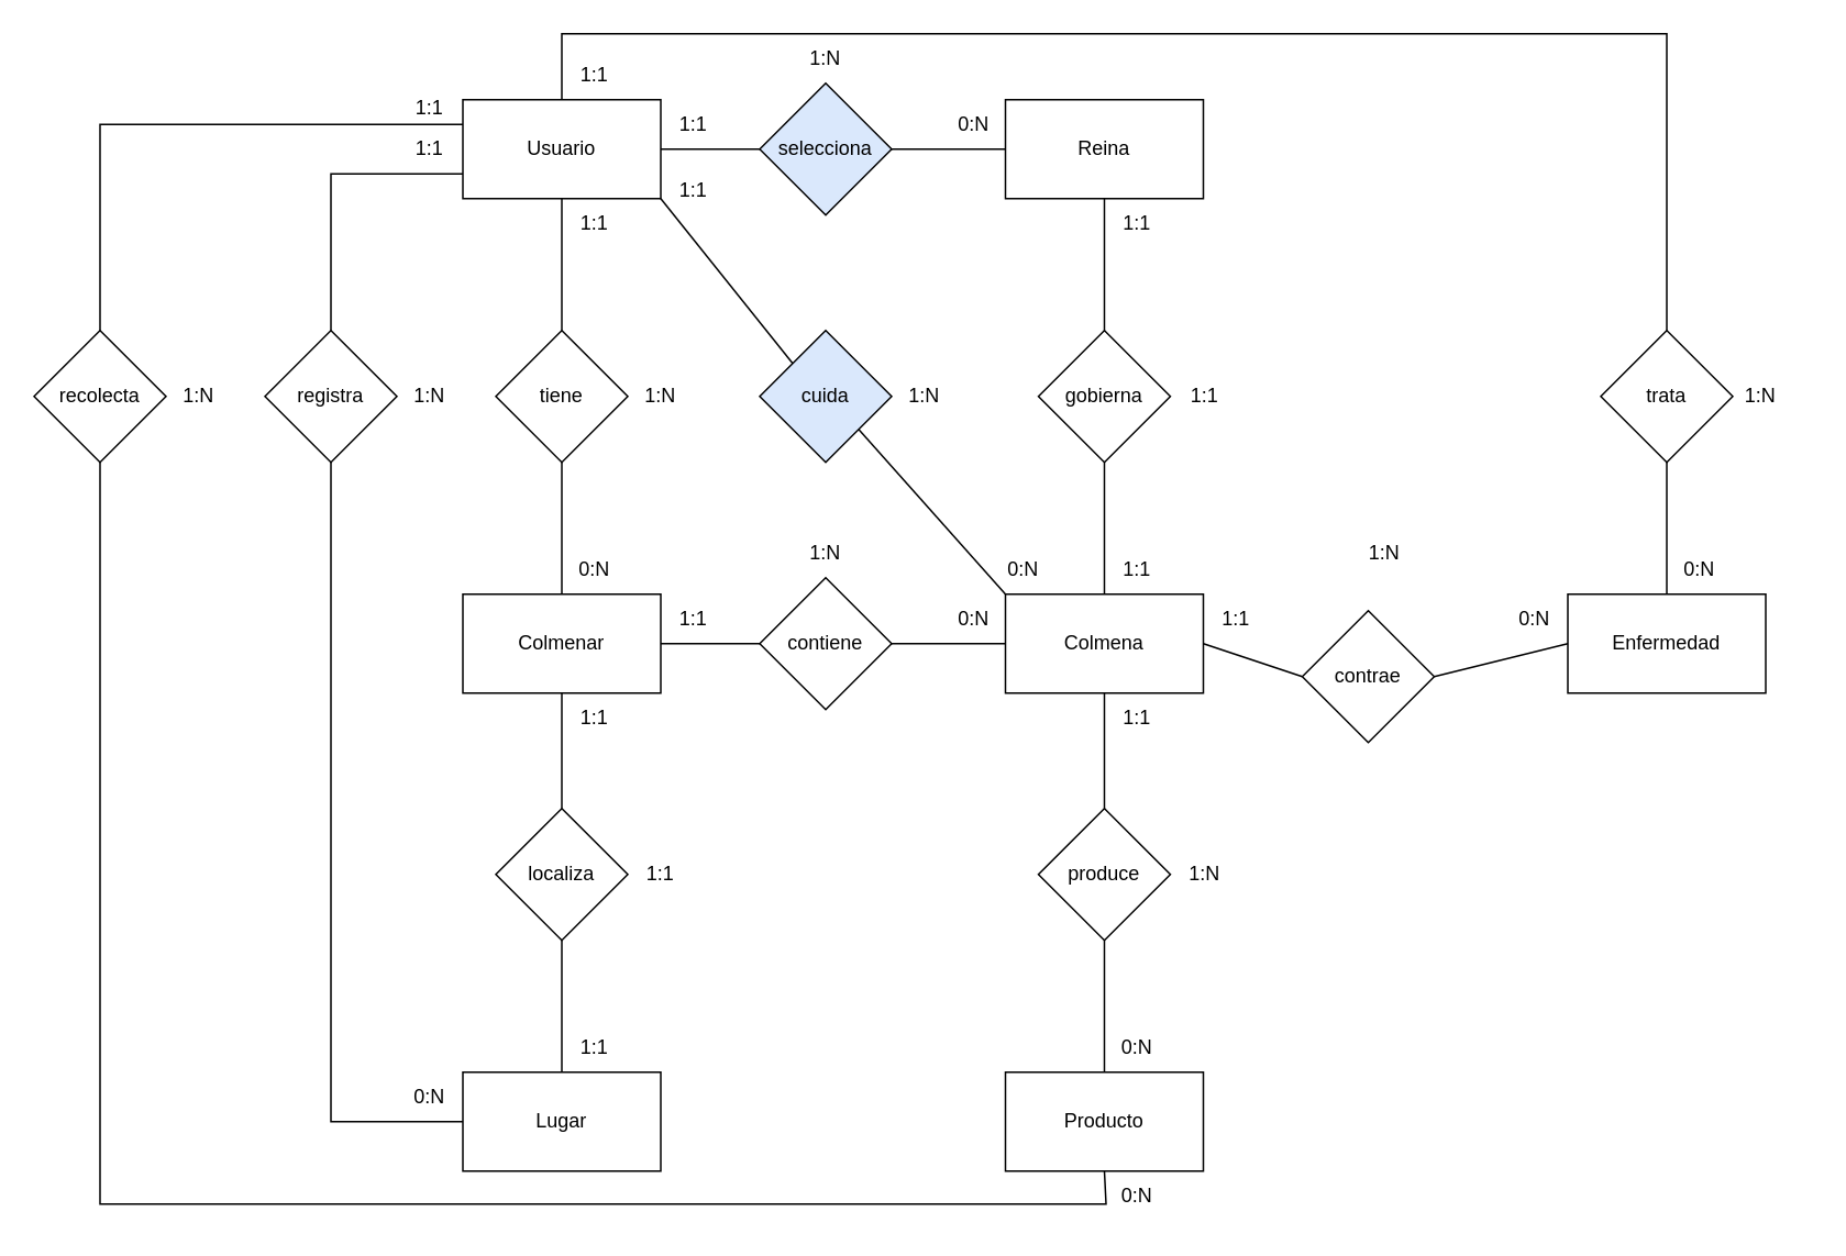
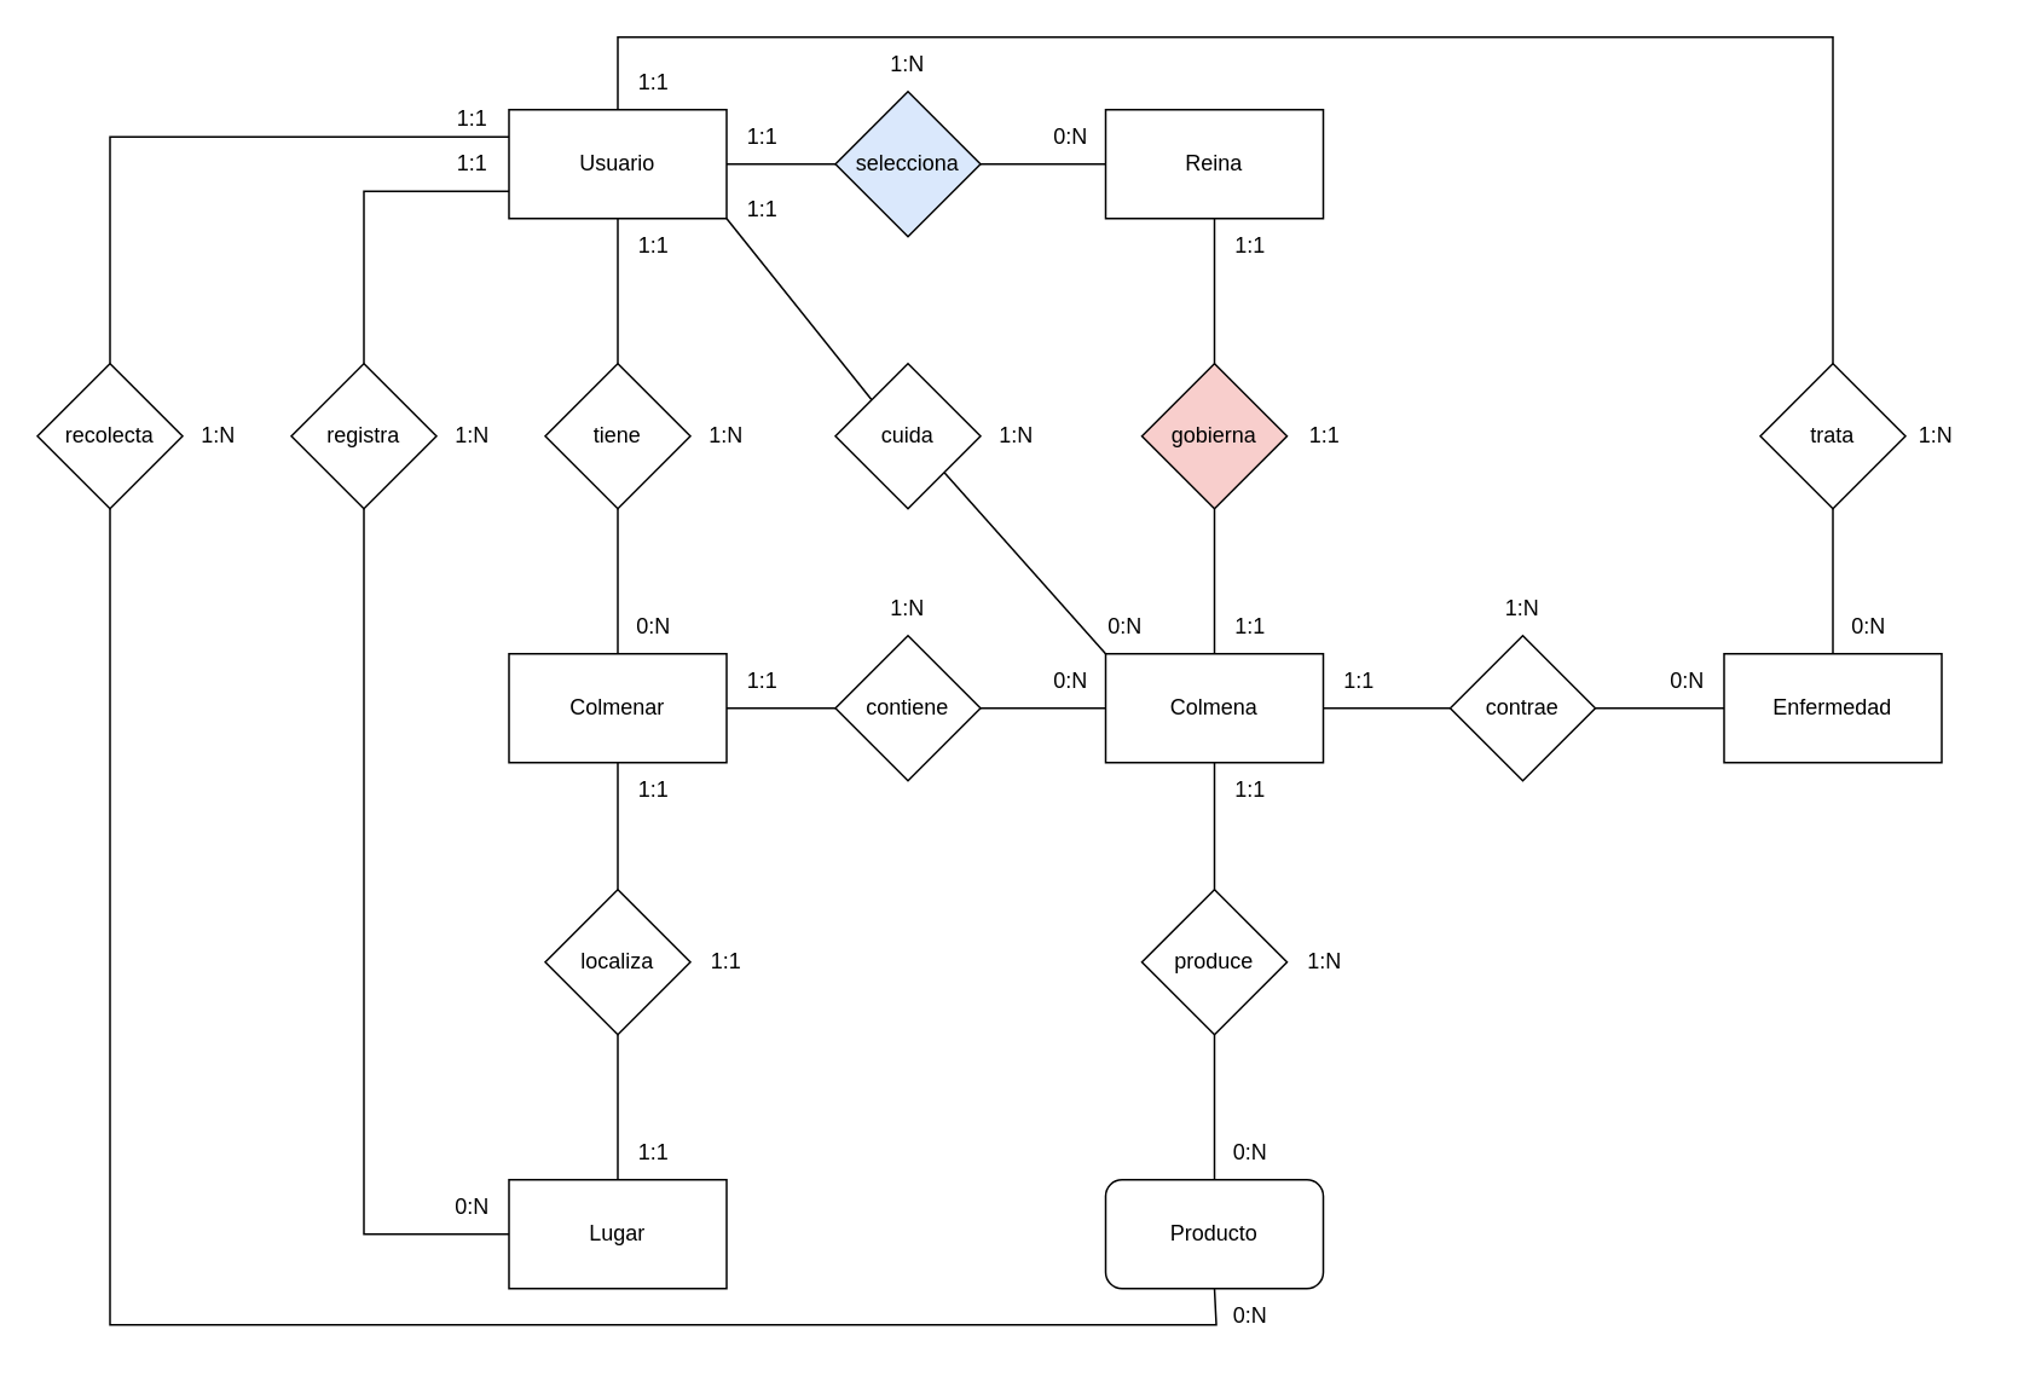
- <mxCell id="51" value="cuida" style="rhombus;whiteSpace=wrap;html=1;fillColor=#dae8fc;" parent="1" vertex="1"><mxGeometry x="460" y="200" width="80" height="80" as="geometry" /></mxCell>
+ <mxCell id="51" value="cuida" style="rhombus;whiteSpace=wrap;html=1;" parent="1" vertex="1"><mxGeometry x="460" y="200" width="80" height="80" as="geometry" /></mxCell>
- <mxCell id="17" value="gobierna" style="rhombus;whiteSpace=wrap;html=1;" parent="1" vertex="1"><mxGeometry x="629" y="200" width="80" height="80" as="geometry" /></mxCell>
+ <mxCell id="17" value="gobierna" style="rhombus;whiteSpace=wrap;html=1;fillColor=#f8cecc;" parent="1" vertex="1"><mxGeometry x="629" y="200" width="80" height="80" as="geometry" /></mxCell>
- <mxCell id="30" value="contrae" style="rhombus;whiteSpace=wrap;html=1;" parent="1" vertex="1"><mxGeometry x="789" y="370" width="80" height="80" as="geometry" /></mxCell>
+ <mxCell id="30" value="contrae" style="rhombus;whiteSpace=wrap;html=1;" parent="1" vertex="1"><mxGeometry x="799" y="350" width="80" height="80" as="geometry" /></mxCell>
- <mxCell id="26" value="Producto" style="rounded=0;whiteSpace=wrap;html=1;" parent="1" vertex="1"><mxGeometry x="609" y="650" width="120" height="60" as="geometry" /></mxCell>
+ <mxCell id="26" value="Producto" style="whiteSpace=wrap;html=1;rounded=1;" parent="1" vertex="1"><mxGeometry x="609" y="650" width="120" height="60" as="geometry" /></mxCell>
